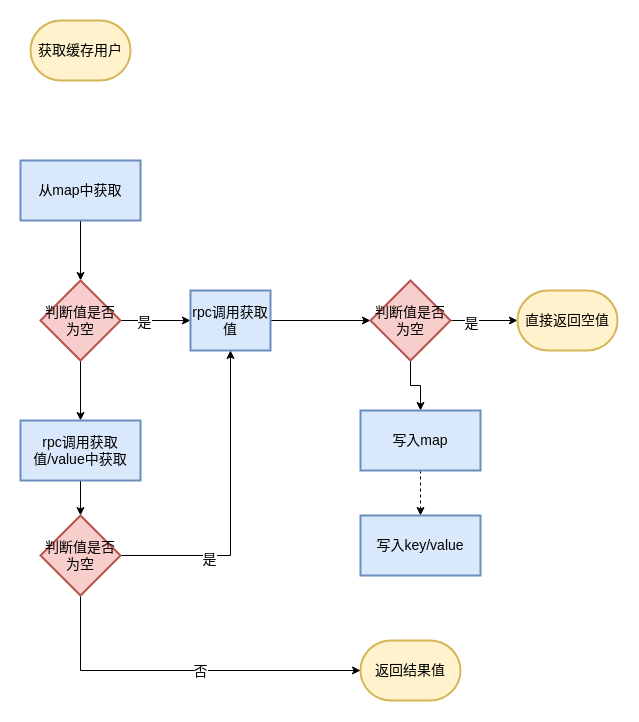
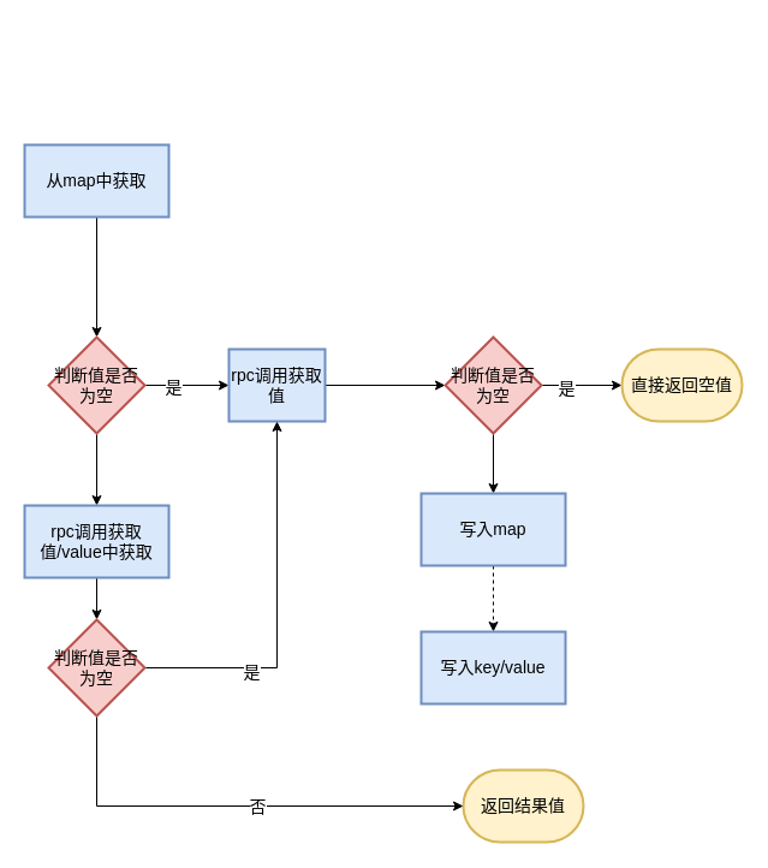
- <mxCell id="2" value="获取缓存用户" style="strokeWidth=2;html=1;shape=mxgraph.flowchart.terminator;whiteSpace=wrap;fontSize=14;fillColor=#fff2cc;strokeColor=#d6b656;" vertex="1" parent="1"><mxGeometry x="30" y="20" width="100" height="60" as="geometry" /></mxCell>
- <mxCell id="4" value="从map中获取" style="whiteSpace=wrap;html=1;strokeWidth=2;fontSize=14;fillColor=#dae8fc;strokeColor=#6c8ebf;" vertex="1" parent="1"><mxGeometry x="20" y="160" width="120" height="60" as="geometry" /></mxCell>
+ <mxCell id="4" value="从map中获取" style="whiteSpace=wrap;html=1;strokeWidth=2;fontSize=14;fillColor=#dae8fc;strokeColor=#6c8ebf;" vertex="1" parent="1"><mxGeometry x="20" y="120" width="120" height="60" as="geometry" /></mxCell>
- <mxCell id="17" value="写入map" style="whiteSpace=wrap;html=1;strokeWidth=2;fontSize=14;fillColor=#dae8fc;strokeColor=#6c8ebf;" vertex="1" parent="1"><mxGeometry x="360" y="410" width="120" height="60" as="geometry" /></mxCell>
+ <mxCell id="17" value="写入map" style="whiteSpace=wrap;html=1;strokeWidth=2;fontSize=14;fillColor=#dae8fc;strokeColor=#6c8ebf;" vertex="1" parent="1"><mxGeometry x="350" y="410" width="120" height="60" as="geometry" /></mxCell>
- <mxCell id="18" value="写入key/value" style="whiteSpace=wrap;html=1;strokeWidth=2;fontSize=14;fillColor=#dae8fc;strokeColor=#6c8ebf;" vertex="1" parent="1"><mxGeometry x="360" y="515" width="120" height="60" as="geometry" /></mxCell>
+ <mxCell id="18" value="写入key/value" style="whiteSpace=wrap;html=1;strokeWidth=2;fontSize=14;fillColor=#dae8fc;strokeColor=#6c8ebf;" vertex="1" parent="1"><mxGeometry x="350" y="525" width="120" height="60" as="geometry" /></mxCell>
- <mxCell id="19" value="返回结果值" style="strokeWidth=2;html=1;shape=mxgraph.flowchart.terminator;whiteSpace=wrap;fontSize=14;fillColor=#fff2cc;strokeColor=#d6b656;" vertex="1" parent="1"><mxGeometry x="360" y="640" width="100" height="60" as="geometry" /></mxCell>
+ <mxCell id="19" value="返回结果值" style="strokeWidth=2;html=1;shape=mxgraph.flowchart.terminator;whiteSpace=wrap;fontSize=14;fillColor=#fff2cc;strokeColor=#d6b656;" vertex="1" parent="1"><mxGeometry x="385" y="640" width="100" height="60" as="geometry" /></mxCell>
